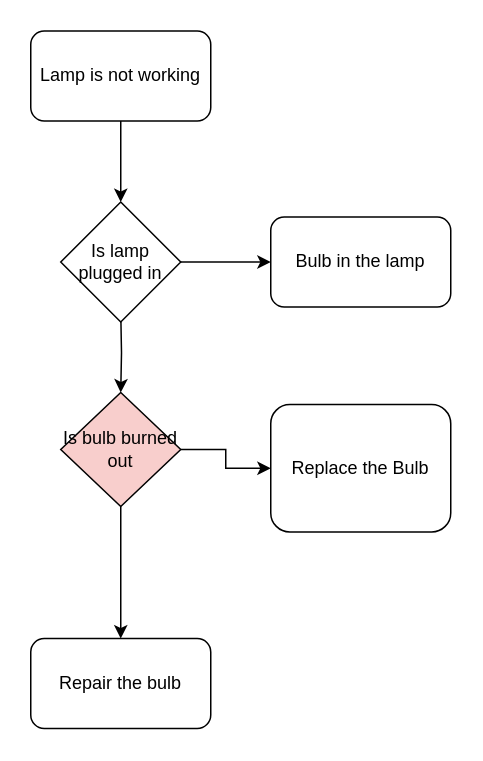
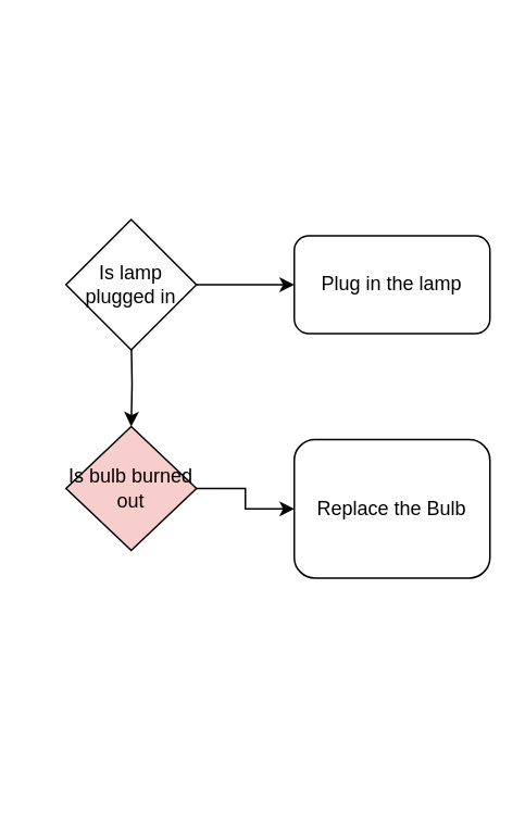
- <mxCell id="3" value="Lamp is not working" style="rounded=1;whiteSpace=wrap;html=1;" vertex="1" parent="1"><mxGeometry x="20" y="20" width="120" height="60" as="geometry" /></mxCell>
- <mxCell id="2" value="" style="edgeStyle=orthogonalEdgeStyle;rounded=0;orthogonalLoop=1;jettySize=auto;html=1;" edge="1" parent="1" source="3" target="6"><mxGeometry relative="1" as="geometry" /></mxCell>
- <mxCell id="12" value="Bulb in the lamp" style="rounded=1;whiteSpace=wrap;html=1;" vertex="1" parent="1"><mxGeometry x="180" y="144" width="120" height="60" as="geometry" /></mxCell>
+ <mxCell id="12" value="Plug in the lamp" style="rounded=1;whiteSpace=wrap;html=1;" vertex="1" parent="1"><mxGeometry x="180" y="144" width="120" height="60" as="geometry" /></mxCell>
- <mxCell id="7" value="" style="edgeStyle=orthogonalEdgeStyle;rounded=0;orthogonalLoop=1;jettySize=auto;html=1;" edge="1" parent="1" source="9" target="10"><mxGeometry relative="1" as="geometry" /></mxCell>
- <mxCell id="10" value="Repair the bulb" style="rounded=1;whiteSpace=wrap;html=1;" vertex="1" parent="1"><mxGeometry x="20" y="425" width="120" height="60" as="geometry" /></mxCell>
